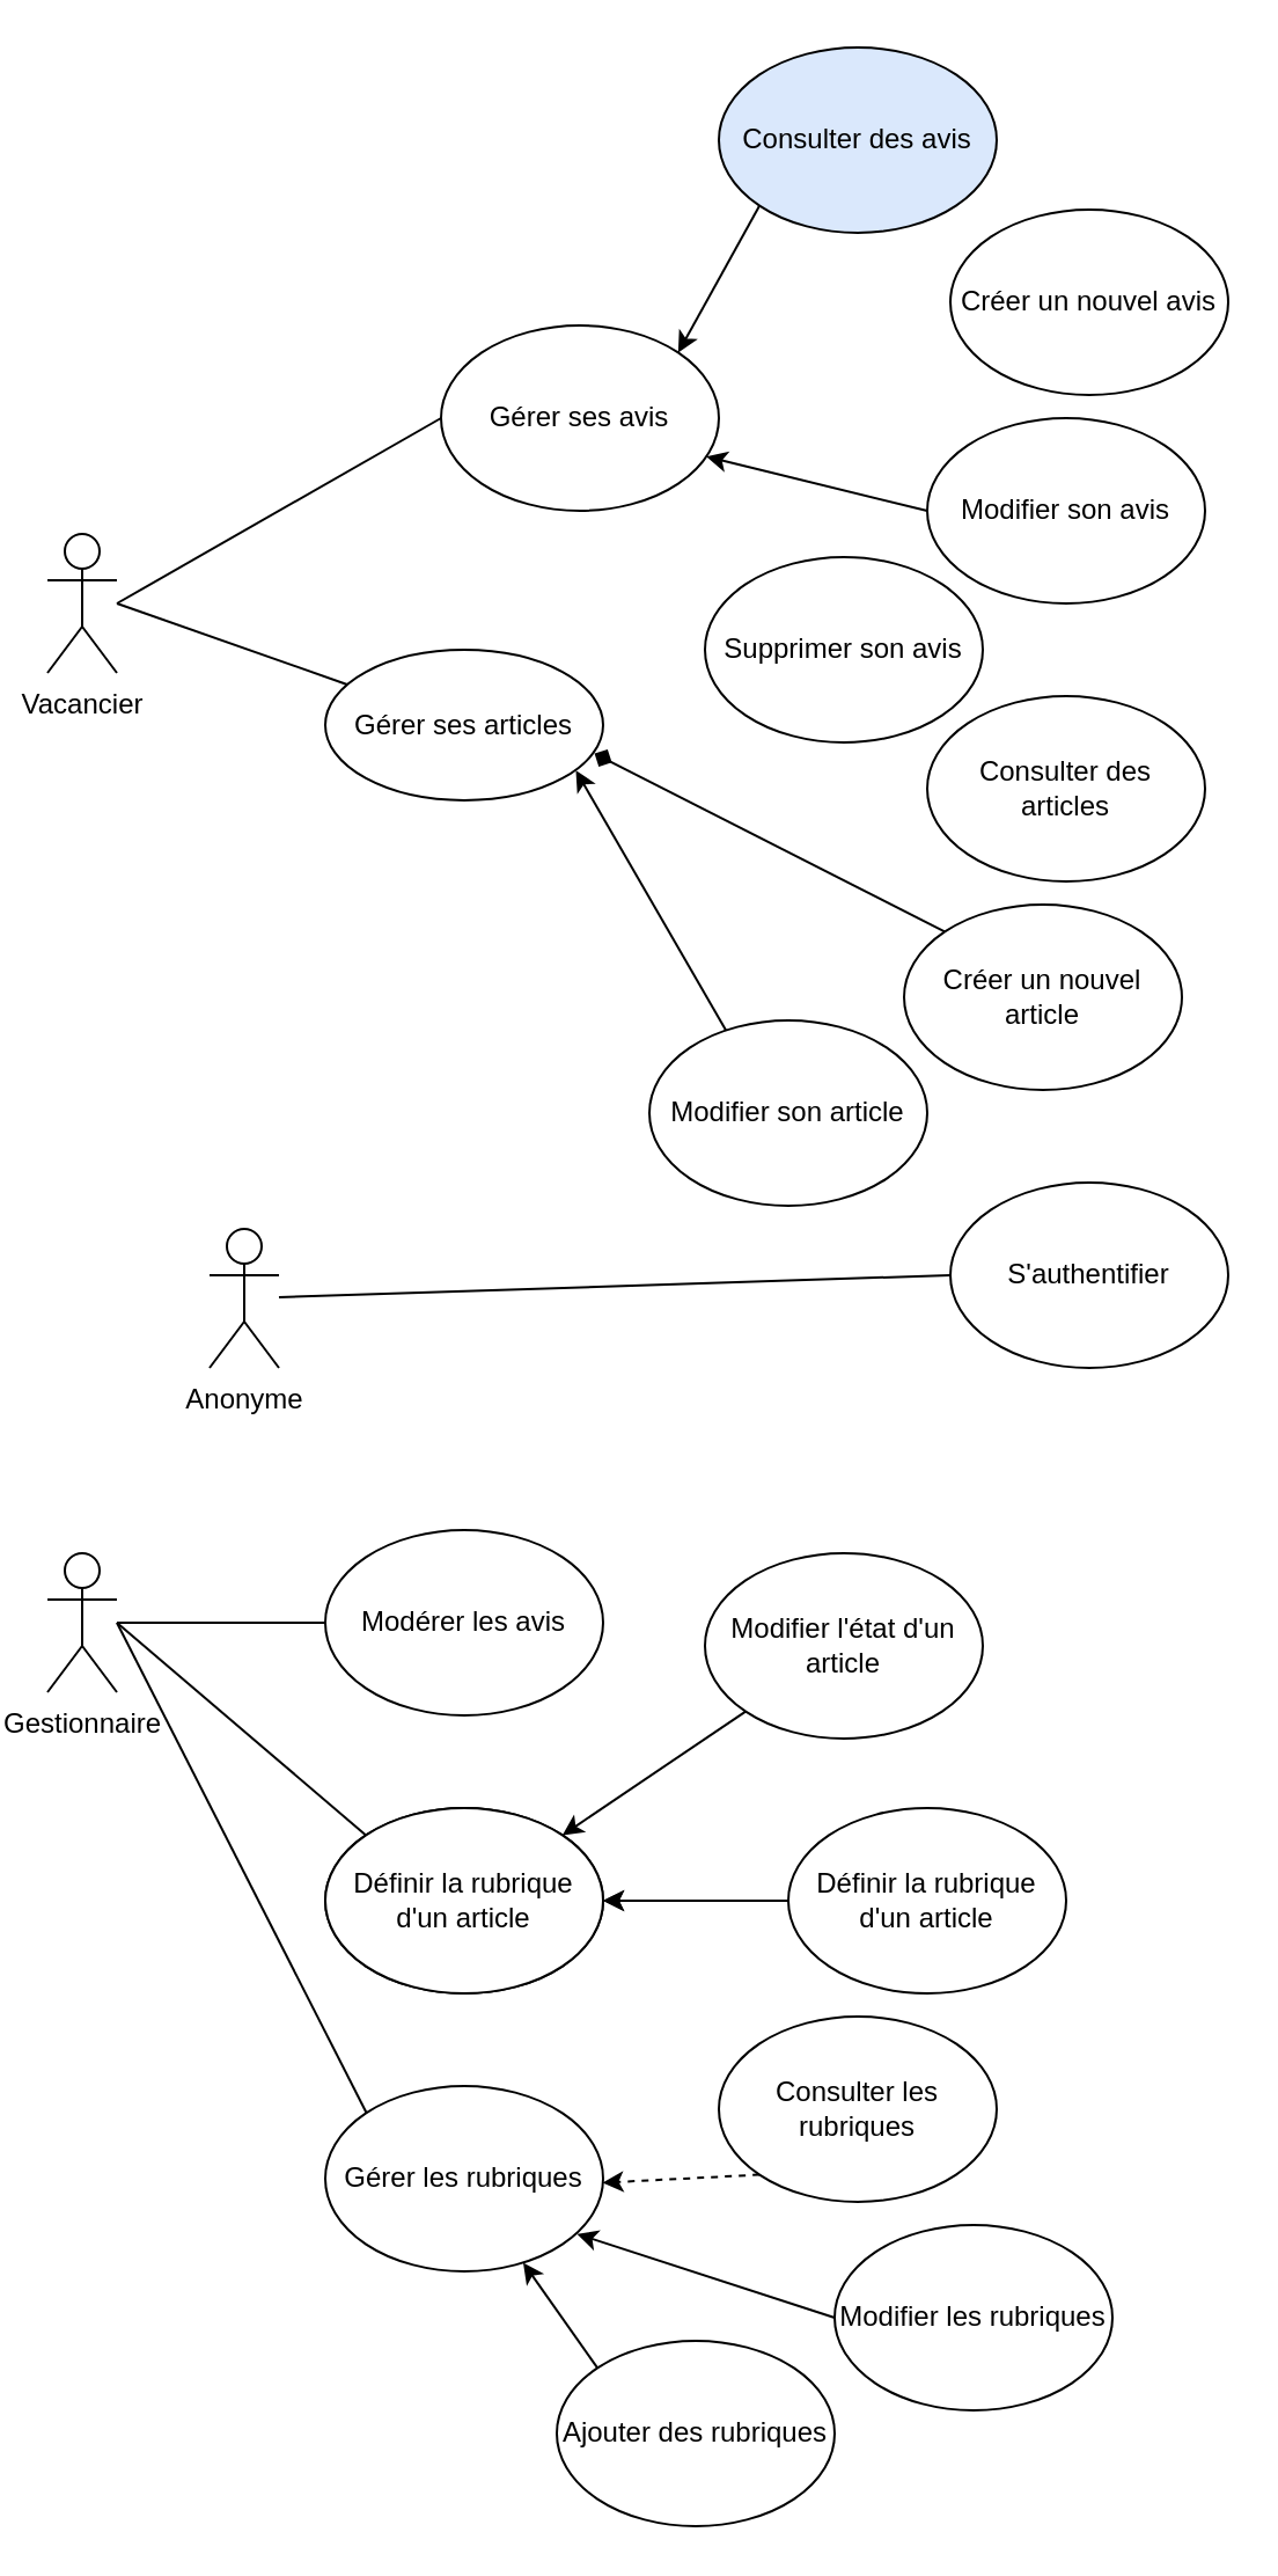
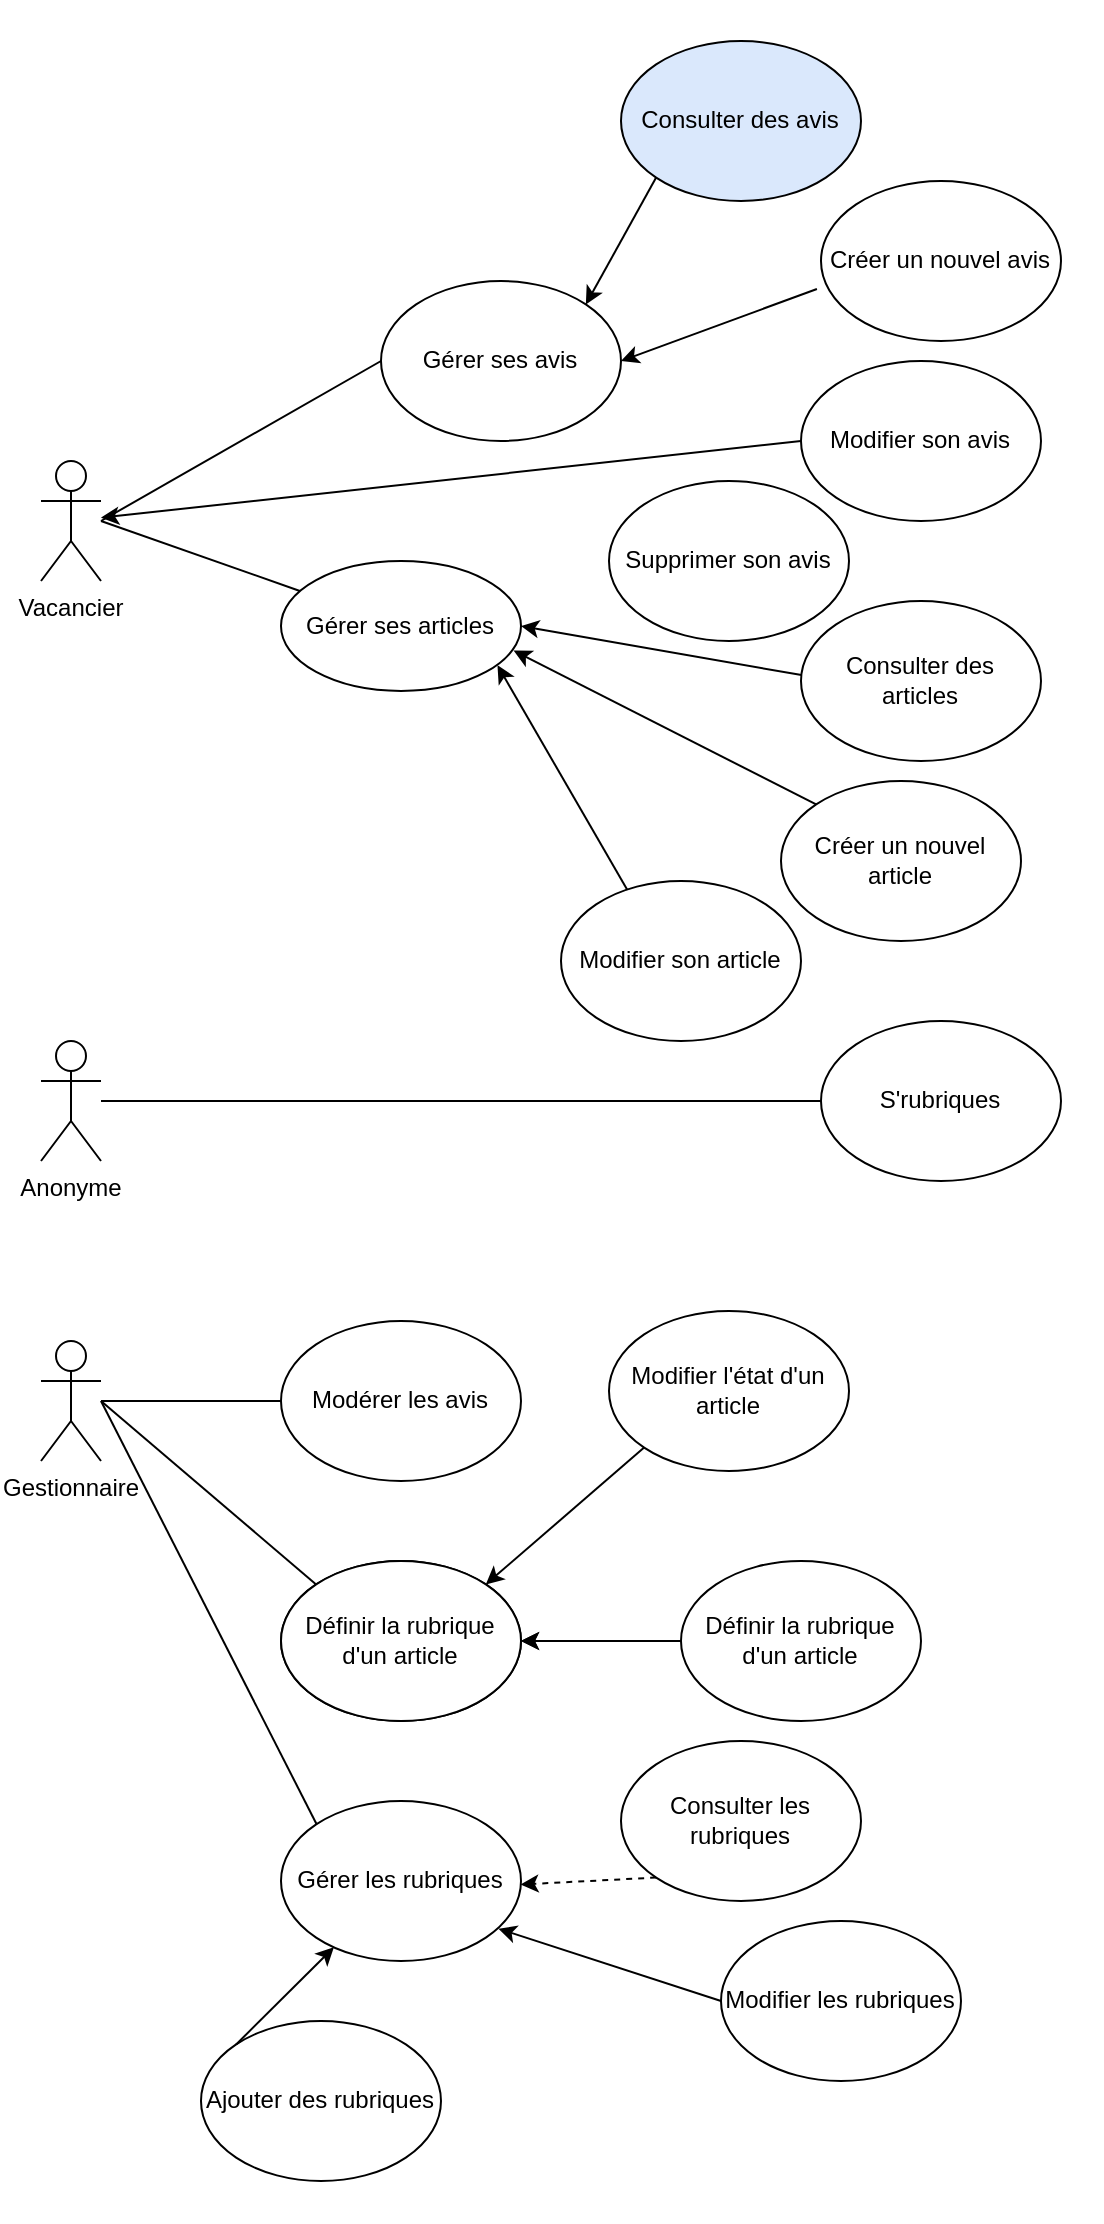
+ <mxCell id="13" value="" style="endArrow=classic;html=1;rounded=0;entryX=1;entryY=0.5;entryDx=0;entryDy=0;exitX=-0.017;exitY=0.675;exitDx=0;exitDy=0;exitPerimeter=0;" parent="1" source="11" target="5" edge="1"><mxGeometry width="50" height="50" relative="1" as="geometry"><mxPoint x="440" y="250" as="sourcePoint" /><mxPoint x="314" y="216" as="targetPoint" /></mxGeometry></mxCell>
- <mxCell id="12" value="" style="endArrow=classic;html=1;rounded=0;entryX=0.955;entryY=0.708;entryDx=0;entryDy=0;entryPerimeter=0;exitX=0;exitY=0.5;exitDx=0;exitDy=0;" parent="1" source="10" target="5" edge="1"><mxGeometry width="50" height="50" relative="1" as="geometry"><mxPoint x="280" y="370" as="sourcePoint" /><mxPoint x="330" y="320" as="targetPoint" /></mxGeometry></mxCell>
+ <mxCell id="12" value="" style="endArrow=classic;html=1;rounded=0;exitX=0;exitY=0.5;exitDx=0;exitDy=0;" parent="1" source="10" target="7" edge="1"><mxGeometry width="50" height="50" relative="1" as="geometry"><mxPoint x="280" y="370" as="sourcePoint" /><mxPoint x="330" y="320" as="targetPoint" /></mxGeometry></mxCell>
+ <mxCell id="18" value="" style="endArrow=classic;html=1;rounded=0;entryX=1;entryY=0.5;entryDx=0;entryDy=0;exitX=0.002;exitY=0.463;exitDx=0;exitDy=0;exitPerimeter=0;" parent="1" source="16" target="14" edge="1"><mxGeometry width="50" height="50" relative="1" as="geometry"><mxPoint x="510" y="534.56" as="sourcePoint" /><mxPoint x="315.44" y="350" as="targetPoint" /></mxGeometry></mxCell>
- <mxCell id="32" value="" style="endArrow=diamond;html=1;rounded=0;entryX=0.969;entryY=0.689;entryDx=0;entryDy=0;exitX=0;exitY=0;exitDx=0;exitDy=0;entryPerimeter=0;" edge="1" parent="1" source="31" target="14"><mxGeometry width="50" height="50" relative="1" as="geometry"><mxPoint x="500" y="624.56" as="sourcePoint" /><mxPoint x="250" y="410" as="targetPoint" /></mxGeometry></mxCell>
+ <mxCell id="32" value="" style="endArrow=classic;html=1;rounded=0;entryX=0.969;entryY=0.689;entryDx=0;entryDy=0;exitX=0;exitY=0;exitDx=0;exitDy=0;entryPerimeter=0;" edge="1" parent="1" source="31" target="14"><mxGeometry width="50" height="50" relative="1" as="geometry"><mxPoint x="500" y="624.56" as="sourcePoint" /><mxPoint x="250" y="410" as="targetPoint" /></mxGeometry></mxCell>
- <mxCell id="4" value="S'authentifier" style="ellipse;whiteSpace=wrap;html=1;" parent="1" vertex="1"><mxGeometry x="410" y="510" width="120" height="80" as="geometry" /></mxCell>
+ <mxCell id="4" value="S'rubriques" style="ellipse;whiteSpace=wrap;html=1;" parent="1" vertex="1"><mxGeometry x="410" y="510" width="120" height="80" as="geometry" /></mxCell>
- <mxCell id="3" value="Anonyme" style="shape=umlActor;verticalLabelPosition=bottom;verticalAlign=top;html=1;outlineConnect=0;" parent="1" vertex="1"><mxGeometry x="90" y="530" width="30" height="60" as="geometry" /></mxCell>
+ <mxCell id="3" value="Anonyme" style="shape=umlActor;verticalLabelPosition=bottom;verticalAlign=top;html=1;outlineConnect=0;" parent="1" vertex="1"><mxGeometry x="20" y="520" width="30" height="60" as="geometry" /></mxCell>
- <mxCell id="22" value="Modifier l'état d'un article" style="ellipse;whiteSpace=wrap;html=1;" parent="1" vertex="1"><mxGeometry x="304" y="670" width="120" height="80" as="geometry" /></mxCell>
+ <mxCell id="22" value="Modifier l'état d'un article" style="ellipse;whiteSpace=wrap;html=1;" parent="1" vertex="1"><mxGeometry x="304" y="655" width="120" height="80" as="geometry" /></mxCell>
- <mxCell id="40" value="Ajouter des rubriques" style="ellipse;whiteSpace=wrap;html=1;" vertex="1" parent="1"><mxGeometry x="240" y="1010" width="120" height="80" as="geometry" /></mxCell>
+ <mxCell id="40" value="Ajouter des rubriques" style="ellipse;whiteSpace=wrap;html=1;" vertex="1" parent="1"><mxGeometry x="100" y="1010" width="120" height="80" as="geometry" /></mxCell>
